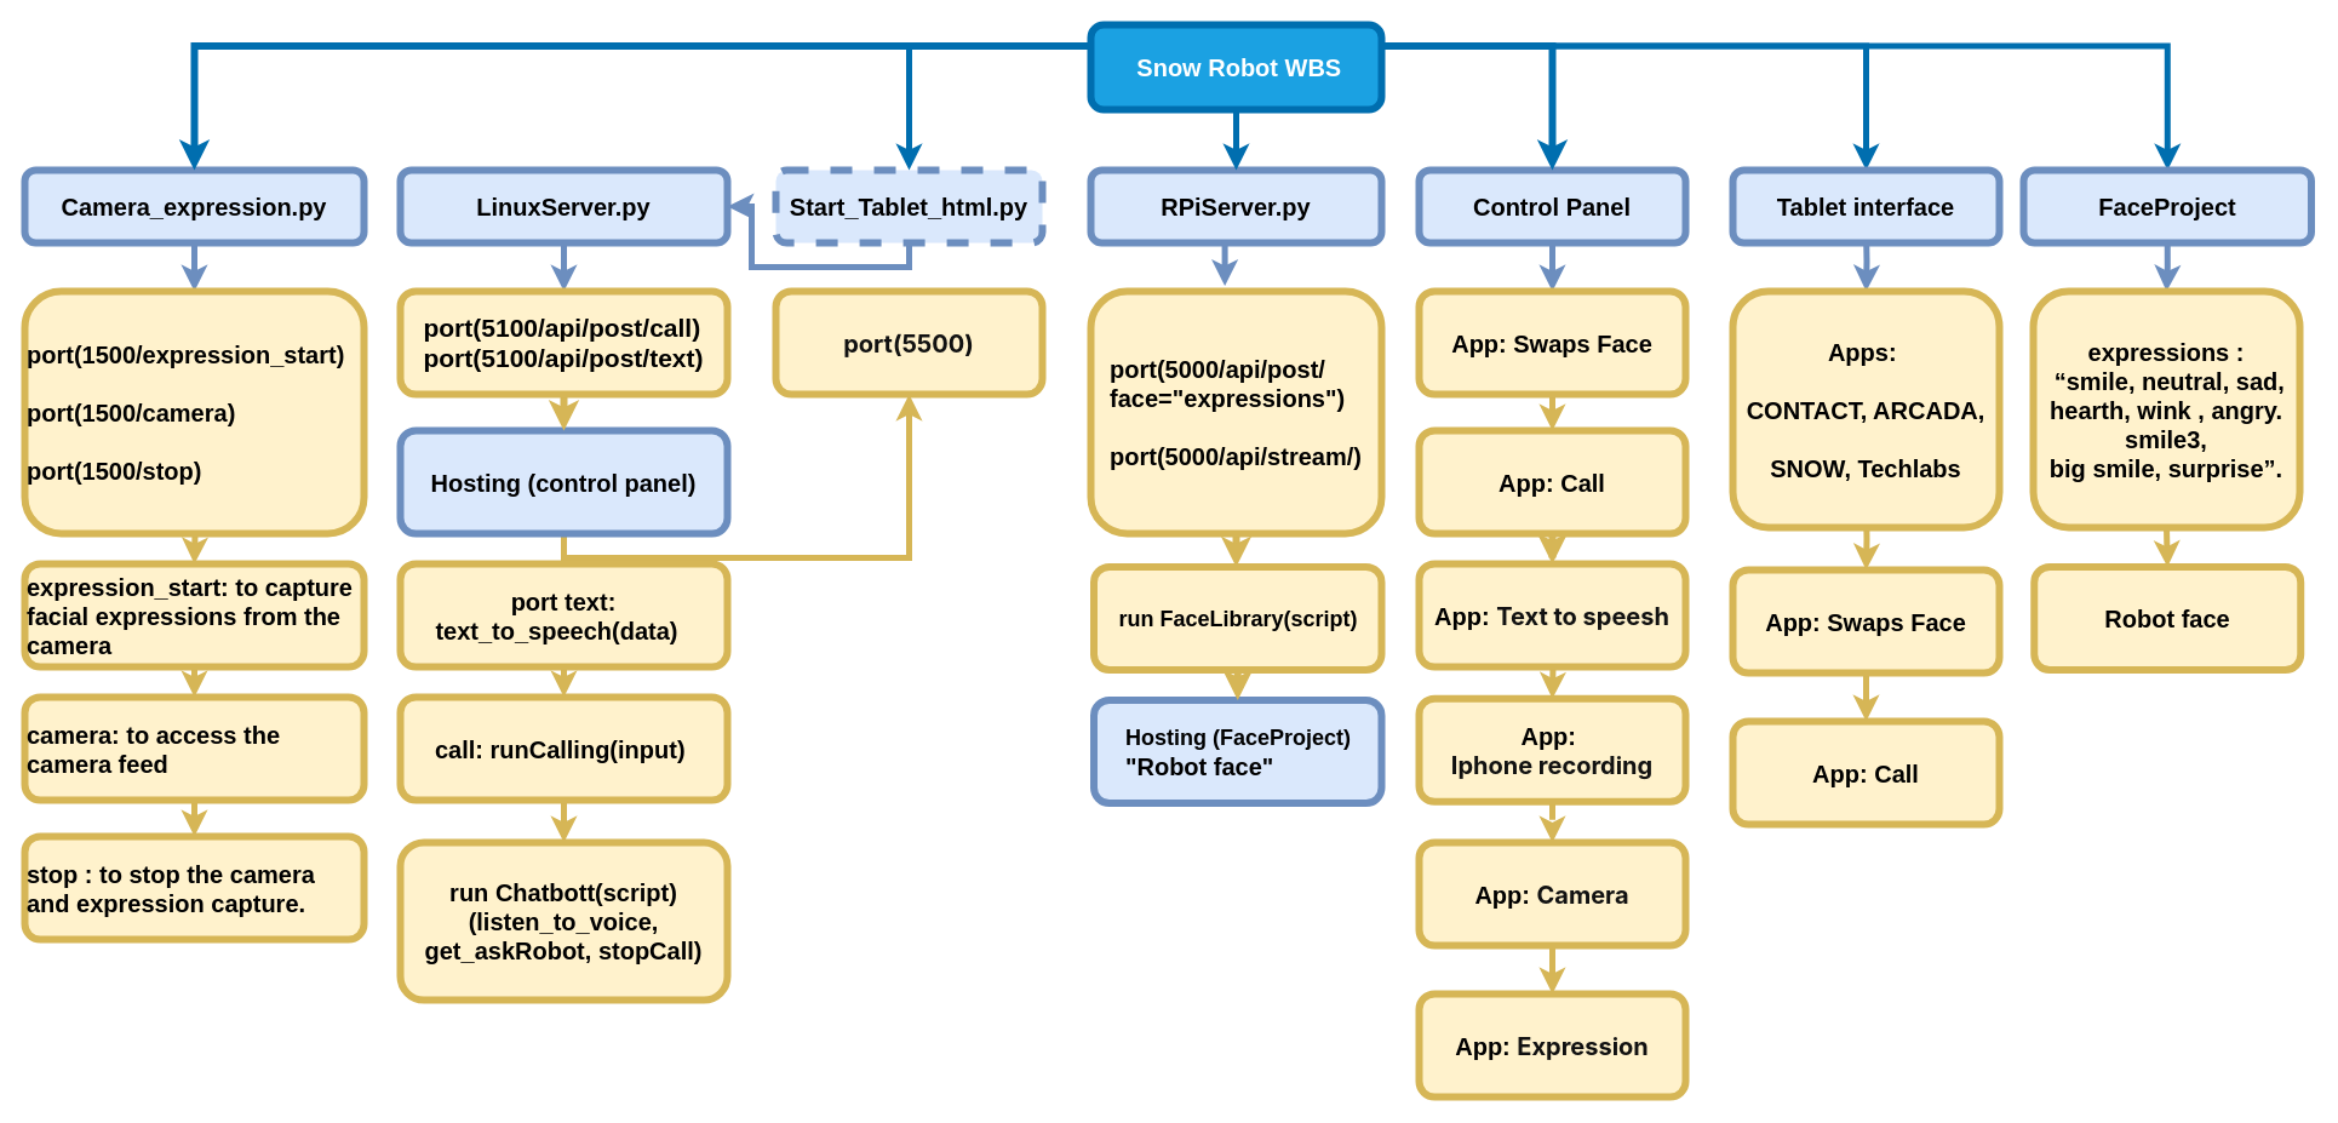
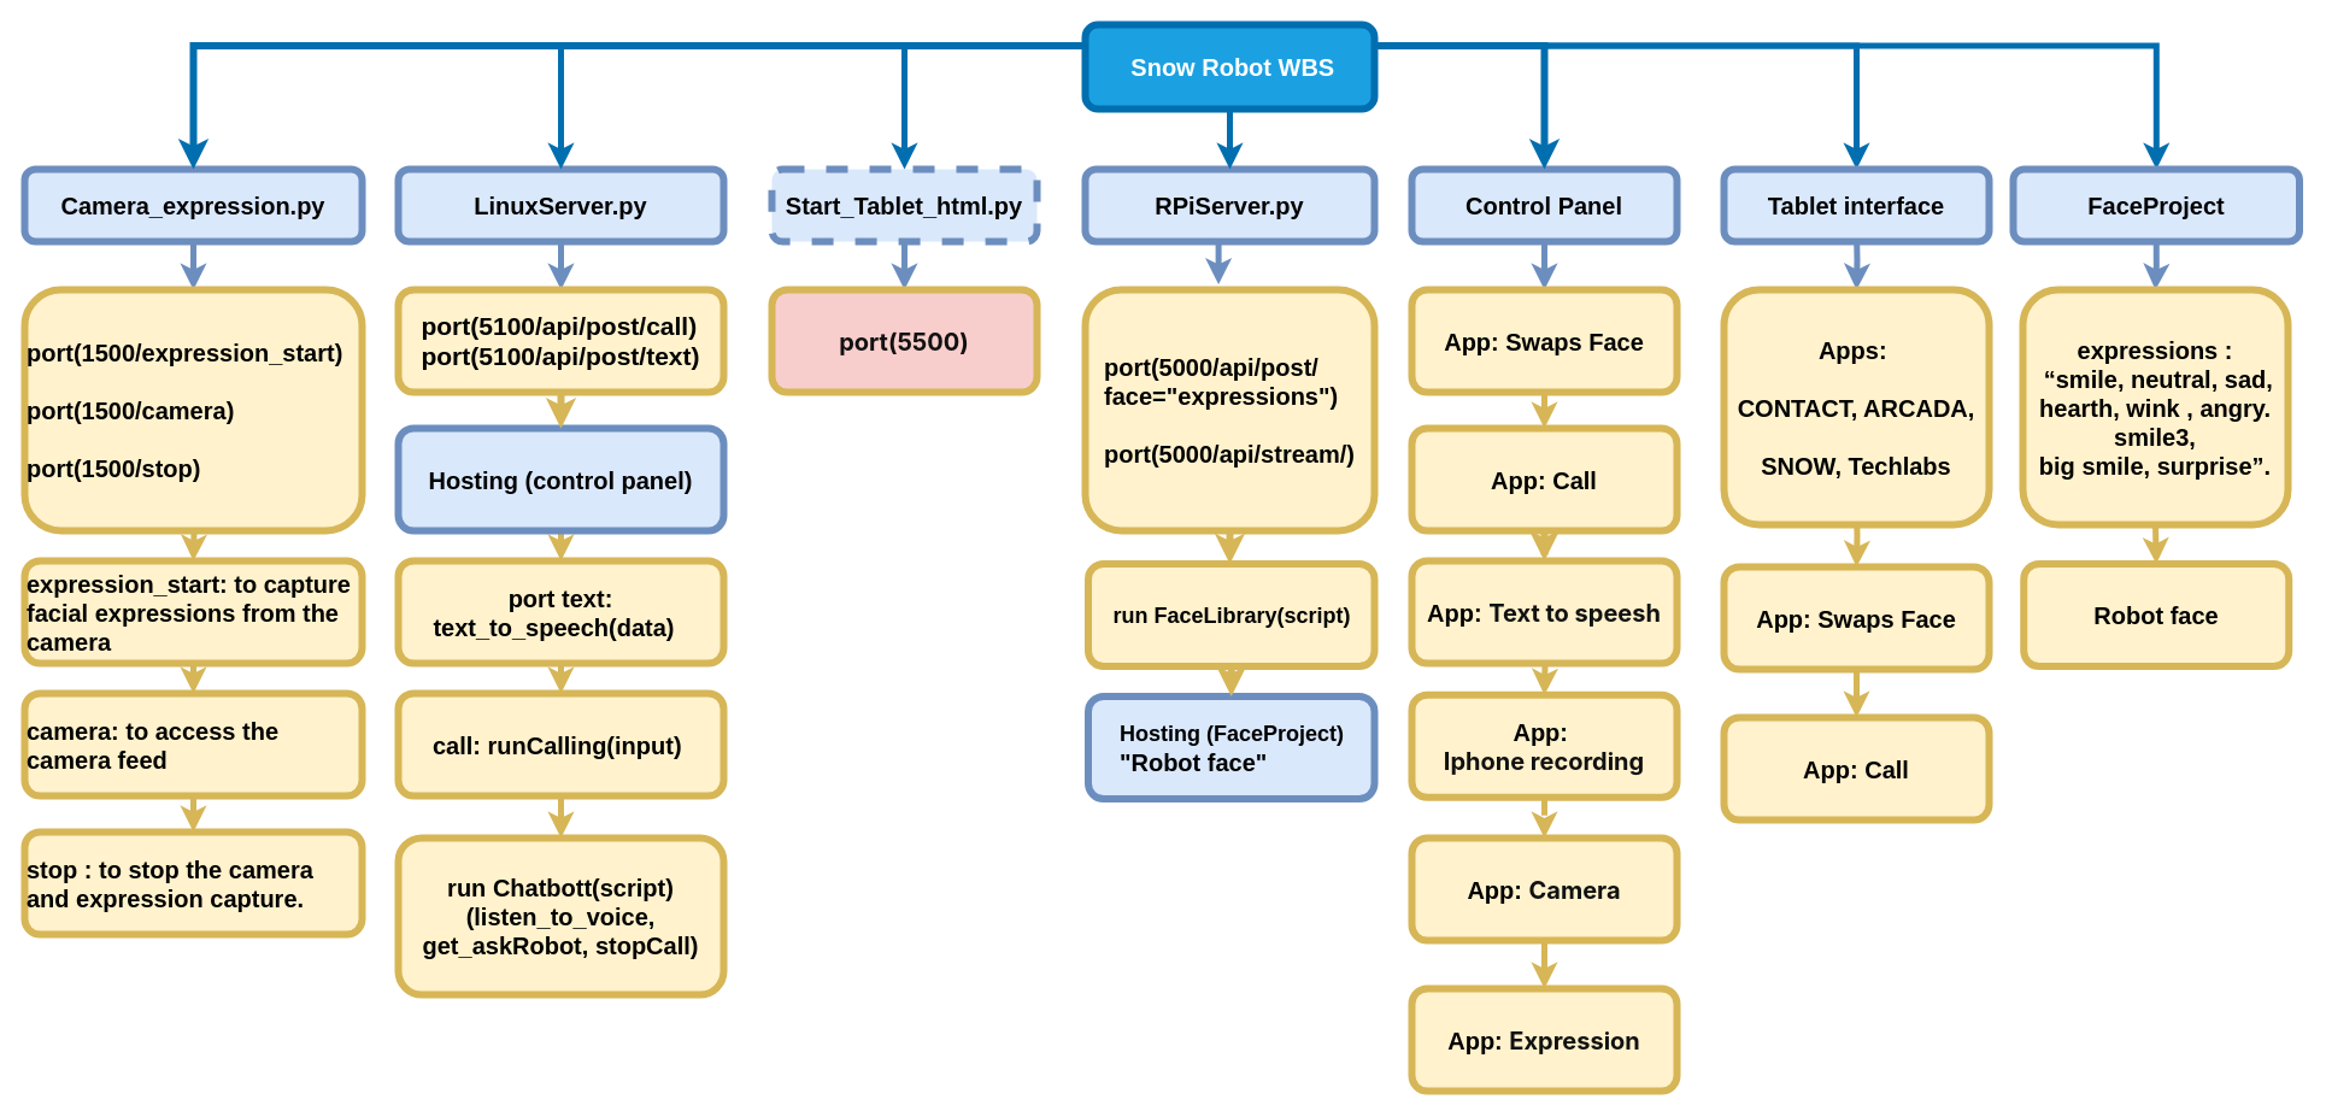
+ <mxCell id="26" style="edgeStyle=orthogonalEdgeStyle;rounded=0;orthogonalLoop=1;jettySize=auto;html=1;exitX=0;exitY=0.25;exitDx=0;exitDy=0;entryX=0.5;entryY=0;entryDx=0;entryDy=0;fillColor=#1ba1e2;strokeColor=#006EAF;strokeWidth=5;" edge="1" parent="1" source="28" target="3"><mxGeometry relative="1" as="geometry" /></mxCell>
- <mxCell id="6" style="edgeStyle=orthogonalEdgeStyle;rounded=0;orthogonalLoop=1;jettySize=auto;html=1;exitX=0.5;exitY=1;exitDx=0;exitDy=0;strokeWidth=5;fillColor=#dae8fc;gradientColor=#7ea6e0;strokeColor=#6c8ebf;" edge="1" parent="1" source="7" target="3"><mxGeometry relative="1" as="geometry" /></mxCell>
+ <mxCell id="6" style="edgeStyle=orthogonalEdgeStyle;rounded=0;orthogonalLoop=1;jettySize=auto;html=1;exitX=0.5;exitY=1;exitDx=0;exitDy=0;entryX=0.5;entryY=0;entryDx=0;entryDy=0;strokeWidth=5;fillColor=#dae8fc;gradientColor=#7ea6e0;strokeColor=#6c8ebf;" edge="1" parent="1" source="7" target="19"><mxGeometry relative="1" as="geometry" /></mxCell>
- <mxCell id="19" value="&lt;div style=&quot;text-align: left;&quot;&gt;&lt;font face=&quot;-apple-system, Roboto, SegoeUI, Segoe UI, Helvetica Neue, Helvetica, Microsoft YaHei, Meiryo UI, Meiryo, Arial Unicode MS, sans-serif&quot; color=&quot;#111111&quot;&gt;port(5500)&lt;/font&gt;&lt;br&gt;&lt;/div&gt;" style="rounded=1;whiteSpace=wrap;html=1;fillColor=#fff2cc;strokeColor=#d6b656;fontSize=20;fontStyle=1;strokeWidth=6;" parent="1" vertex="1"><mxGeometry x="640" y="240" width="220" height="85" as="geometry" /></mxCell>
+ <mxCell id="19" value="&lt;div style=&quot;text-align: left;&quot;&gt;&lt;font face=&quot;-apple-system, Roboto, SegoeUI, Segoe UI, Helvetica Neue, Helvetica, Microsoft YaHei, Meiryo UI, Meiryo, Arial Unicode MS, sans-serif&quot; color=&quot;#111111&quot;&gt;port(5500)&lt;/font&gt;&lt;br&gt;&lt;/div&gt;" style="rounded=1;whiteSpace=wrap;html=1;fillColor=#f8cecc;strokeColor=#d6b656;fontSize=20;fontStyle=1;strokeWidth=6;" parent="1" vertex="1"><mxGeometry x="640" y="240" width="220" height="85" as="geometry" /></mxCell>
- <mxCell id="13" style="edgeStyle=orthogonalEdgeStyle;rounded=0;orthogonalLoop=1;jettySize=auto;html=1;exitX=0.5;exitY=1;exitDx=0;exitDy=0;strokeWidth=5;fillColor=#fff2cc;strokeColor=#d6b656;" edge="1" parent="1" source="14" target="19"><mxGeometry relative="1" as="geometry" /></mxCell>
+ <mxCell id="13" style="edgeStyle=orthogonalEdgeStyle;rounded=0;orthogonalLoop=1;jettySize=auto;html=1;exitX=0.5;exitY=1;exitDx=0;exitDy=0;entryX=0.5;entryY=0;entryDx=0;entryDy=0;strokeWidth=5;fillColor=#fff2cc;strokeColor=#d6b656;" edge="1" parent="1" source="14" target="53"><mxGeometry relative="1" as="geometry" /></mxCell>
